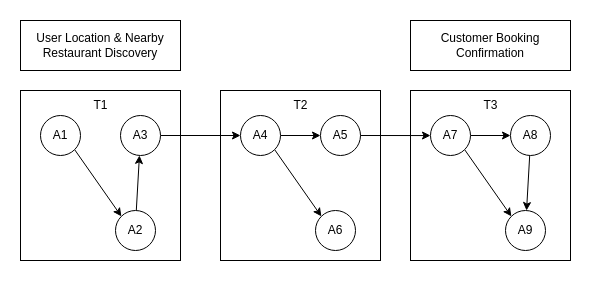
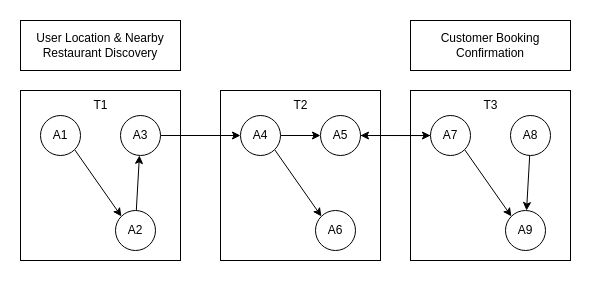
- <mxCell id="17" value="" style="edgeStyle=none;rounded=0;orthogonalLoop=1;jettySize=auto;html=1;" edge="1" parent="1" source="18" target="21"><mxGeometry relative="1" as="geometry" /></mxCell>
+ <mxCell id="17" value="" style="edgeStyle=none;rounded=0;orthogonalLoop=1;jettySize=auto;html=1;" edge="1" parent="1" source="18" target="14"><mxGeometry relative="1" as="geometry" /></mxCell>
